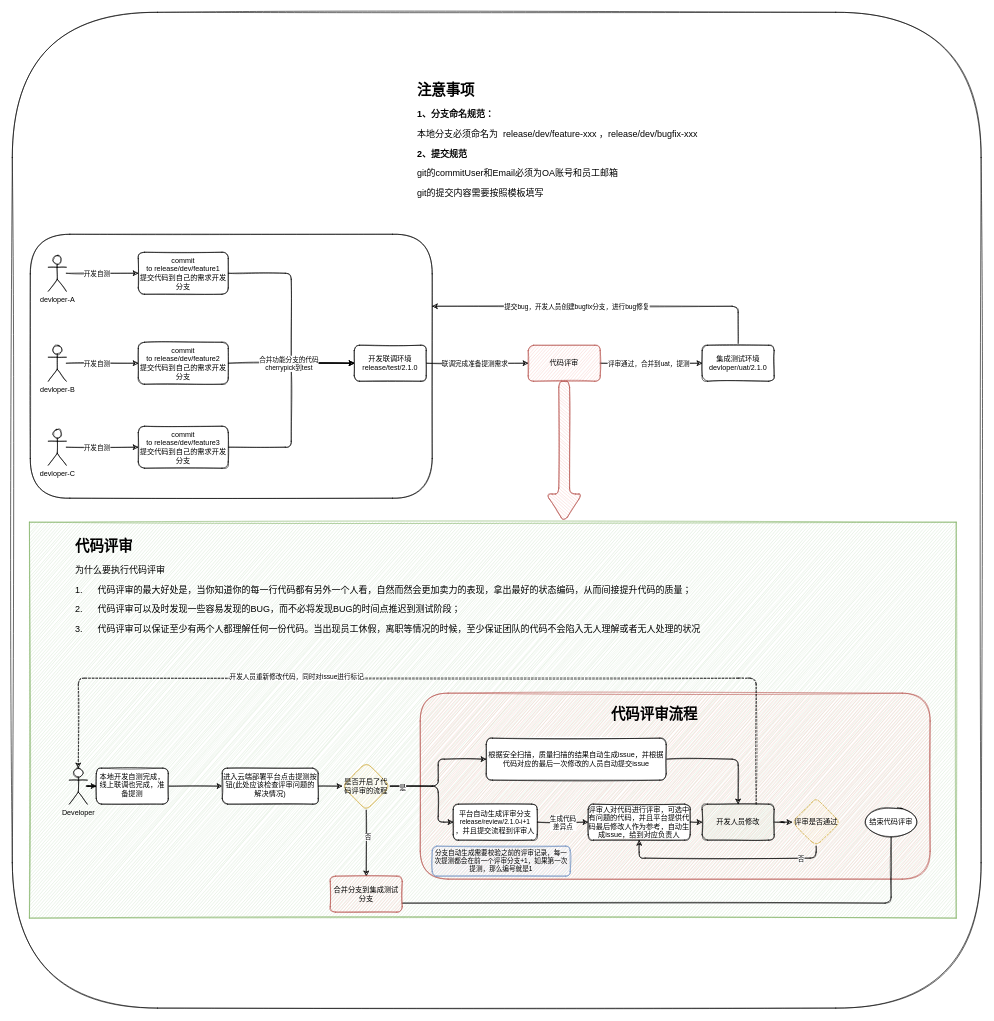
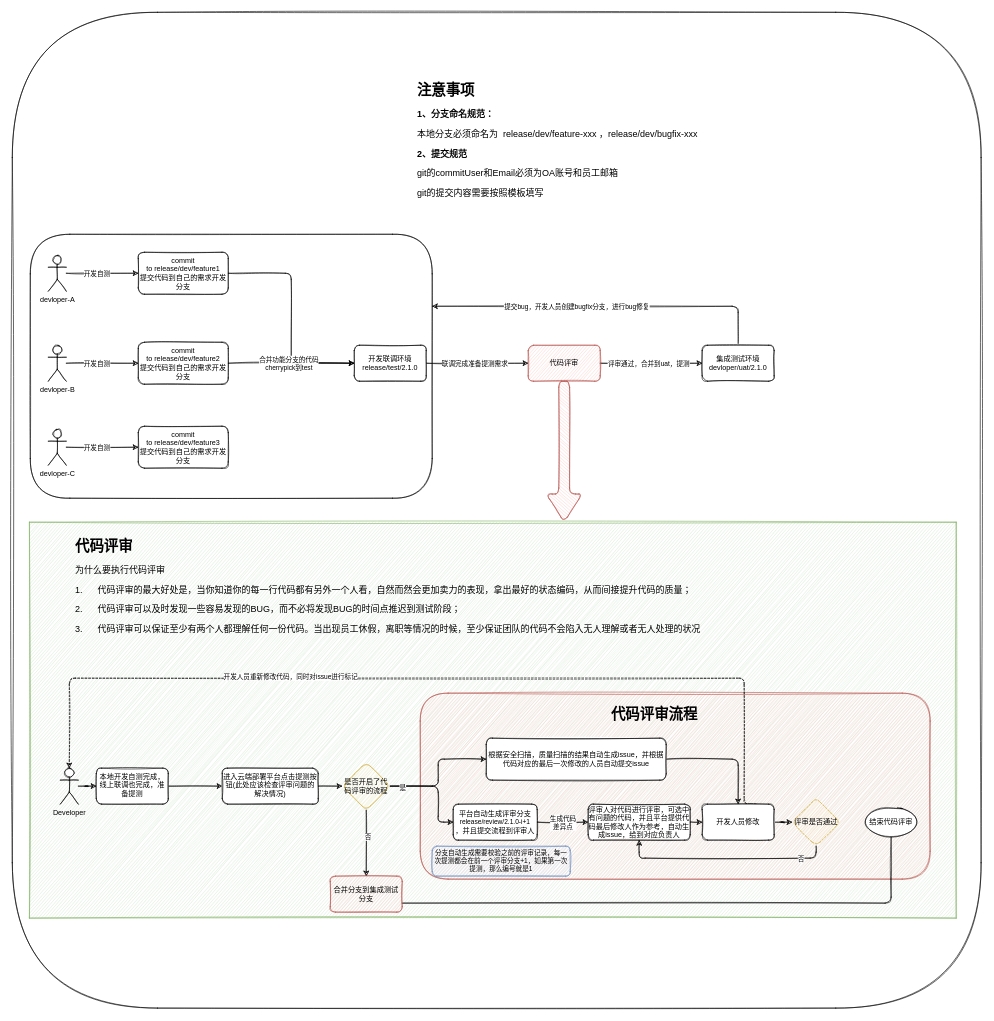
- <mxCell id="17" style="edgeStyle=orthogonalEdgeStyle;rounded=1;orthogonalLoop=1;jettySize=auto;html=1;exitX=1;exitY=0.5;exitDx=0;exitDy=0;entryX=0;entryY=0.5;entryDx=0;entryDy=0;sketch=1;" edge="1" parent="1" source="21" target="24"><mxGeometry relative="1" as="geometry" /></mxCell>
- <mxCell id="34" value="Developer" style="shape=umlActor;verticalLabelPosition=bottom;verticalAlign=top;html=1;outlineConnect=0;sketch=1;rounded=1;" vertex="1" parent="1"><mxGeometry x="115" y="1280" width="30" height="60" as="geometry" /></mxCell>
+ <mxCell id="34" value="Developer" style="shape=umlActor;verticalLabelPosition=bottom;verticalAlign=top;html=1;outlineConnect=0;sketch=1;rounded=1;" vertex="1" parent="1"><mxGeometry x="100" y="1280" width="30" height="60" as="geometry" /></mxCell>
- <mxCell id="55" value="开发人员修改" style="rounded=1;whiteSpace=wrap;html=1;sketch=1;fillColor=#d5e8d4;" vertex="1" parent="1"><mxGeometry x="1170" y="1340" width="120" height="60" as="geometry" /></mxCell>
+ <mxCell id="55" value="开发人员修改" style="rounded=1;whiteSpace=wrap;html=1;sketch=1;" vertex="1" parent="1"><mxGeometry x="1170" y="1340" width="120" height="60" as="geometry" /></mxCell>
